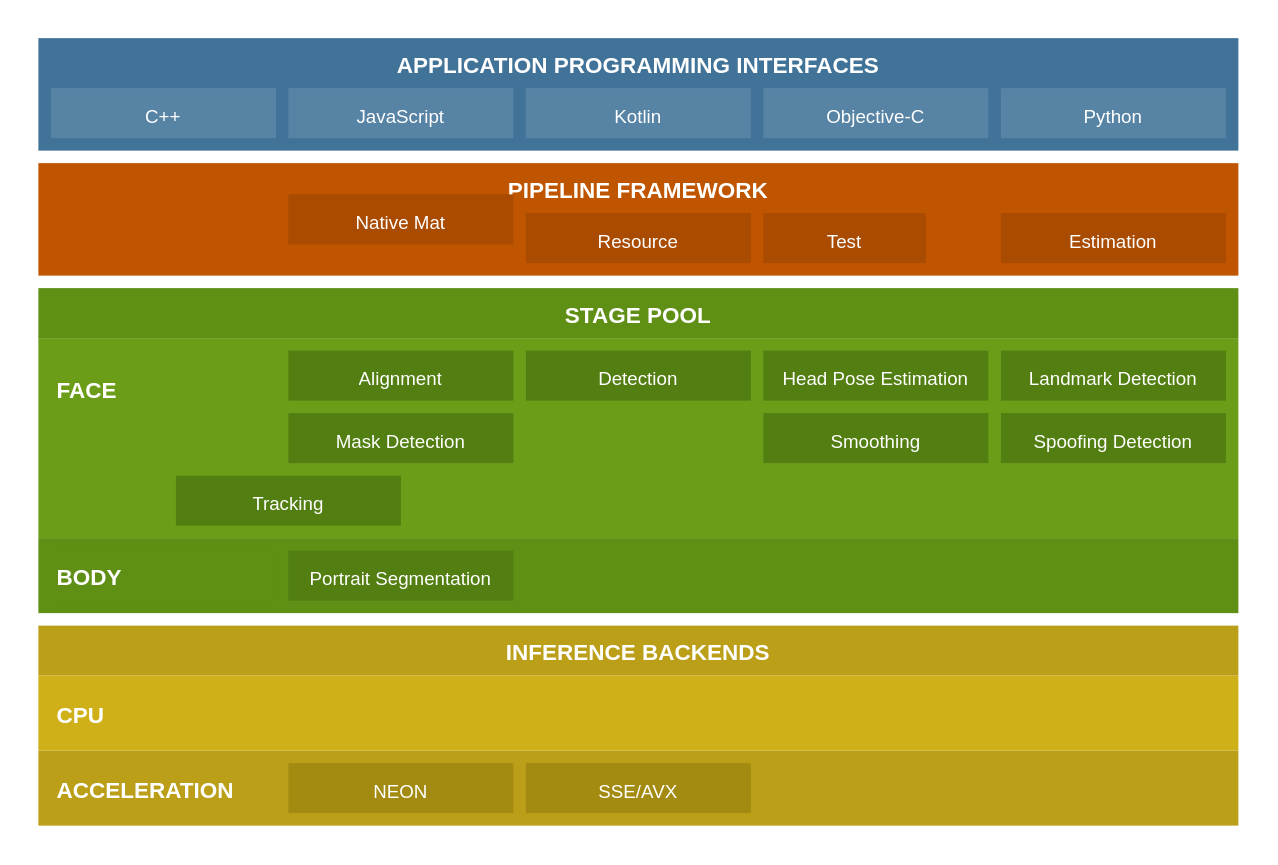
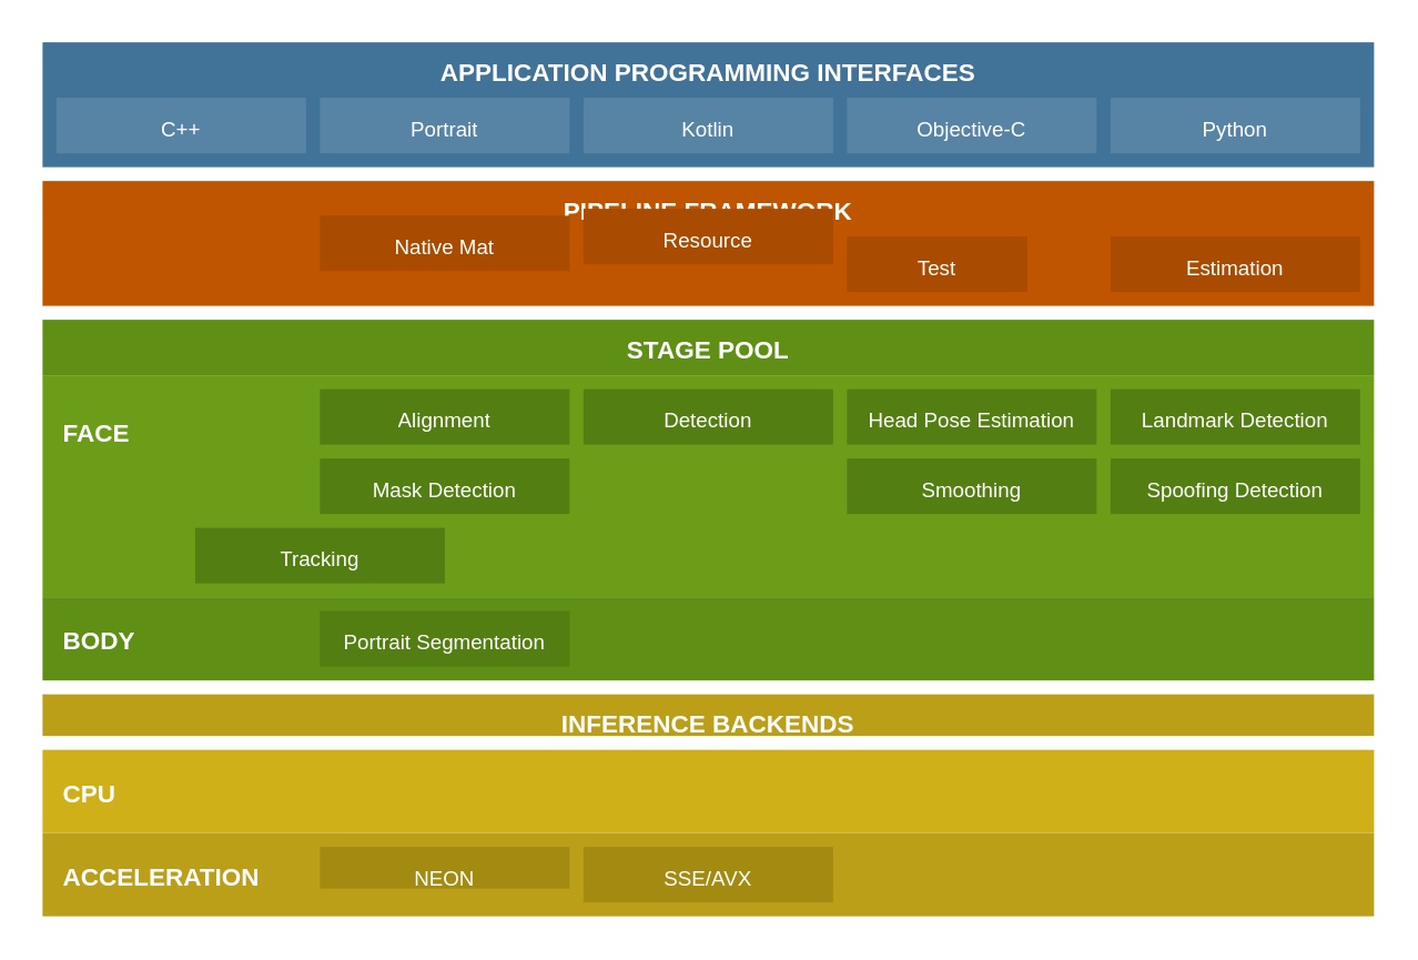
- <mxCell id="7" value="&lt;h1&gt;&lt;font style=&quot;font-weight: normal ; font-size: 15px&quot;&gt;JavaScript&lt;/font&gt;&lt;/h1&gt;" style="text;html=1;spacing=5;spacingTop=-20;whiteSpace=wrap;overflow=hidden;rounded=0;align=center;fillColor=#5783a5;fontColor=#FFFFFF;" parent="1" vertex="1"><mxGeometry x="230" y="70" width="180" height="40" as="geometry" /></mxCell>
+ <mxCell id="7" value="&lt;h1&gt;&lt;font style=&quot;font-weight: normal ; font-size: 15px&quot;&gt;Portrait&lt;/font&gt;&lt;/h1&gt;" style="text;html=1;spacing=5;spacingTop=-20;whiteSpace=wrap;overflow=hidden;rounded=0;align=center;fillColor=#5783a5;fontColor=#FFFFFF;" parent="1" vertex="1"><mxGeometry x="230" y="70" width="180" height="40" as="geometry" /></mxCell>
- <mxCell id="24" value="&lt;h1&gt;&lt;span style=&quot;font-weight: 400&quot;&gt;&lt;font style=&quot;font-size: 15px&quot;&gt;Resource&lt;/font&gt;&lt;/span&gt;&lt;/h1&gt;" style="text;html=1;spacing=5;spacingTop=-20;whiteSpace=wrap;overflow=hidden;rounded=0;align=center;fillColor=#a94b00;fontColor=#FFFFFF;" parent="1" vertex="1"><mxGeometry x="420" y="170" width="180" height="40" as="geometry" /></mxCell>
+ <mxCell id="24" value="&lt;h1&gt;&lt;span style=&quot;font-weight: 400&quot;&gt;&lt;font style=&quot;font-size: 15px&quot;&gt;Resource&lt;/font&gt;&lt;/span&gt;&lt;/h1&gt;" style="text;html=1;spacing=5;spacingTop=-20;whiteSpace=wrap;overflow=hidden;rounded=0;align=center;fillColor=#a94b00;fontColor=#FFFFFF;" parent="1" vertex="1"><mxGeometry x="420" y="150" width="180" height="40" as="geometry" /></mxCell>
- <mxCell id="26" value="&lt;h1&gt;&lt;font style=&quot;font-size: 18px&quot;&gt;INFERENCE BACKENDS&lt;/font&gt;&lt;/h1&gt;" style="text;html=1;spacing=5;spacingTop=-20;whiteSpace=wrap;overflow=hidden;rounded=0;align=center;fillColor=#bb9f19;fontColor=#FFFFFF;" parent="1" vertex="1"><mxGeometry x="30" y="500" width="960" height="40" as="geometry" /></mxCell>
+ <mxCell id="26" value="&lt;h1&gt;&lt;font style=&quot;font-size: 18px&quot;&gt;INFERENCE BACKENDS&lt;/font&gt;&lt;/h1&gt;" style="text;html=1;spacing=5;spacingTop=-20;whiteSpace=wrap;overflow=hidden;rounded=0;align=center;fillColor=#bb9f19;fontColor=#FFFFFF;" parent="1" vertex="1"><mxGeometry x="30" y="500" width="960" height="30" as="geometry" /></mxCell>
- <mxCell id="33" value="&lt;h1&gt;&lt;span style=&quot;font-size: 15px ; font-weight: 400&quot;&gt;NEON&lt;/span&gt;&lt;/h1&gt;" style="text;html=1;spacing=5;spacingTop=-20;whiteSpace=wrap;overflow=hidden;rounded=0;align=center;fillColor=#a28b10;fontColor=#FFFFFF;gradientDirection=east;glass=0;shadow=0;" parent="1" vertex="1"><mxGeometry x="230" y="610" width="180" height="40" as="geometry" /></mxCell>
+ <mxCell id="33" value="&lt;h1&gt;&lt;span style=&quot;font-size: 15px ; font-weight: 400&quot;&gt;NEON&lt;/span&gt;&lt;/h1&gt;" style="text;html=1;spacing=5;spacingTop=-20;whiteSpace=wrap;overflow=hidden;rounded=0;align=center;fillColor=#a28b10;fontColor=#FFFFFF;gradientDirection=east;glass=0;shadow=0;" parent="1" vertex="1"><mxGeometry x="230" y="610" width="180" height="30" as="geometry" /></mxCell>
